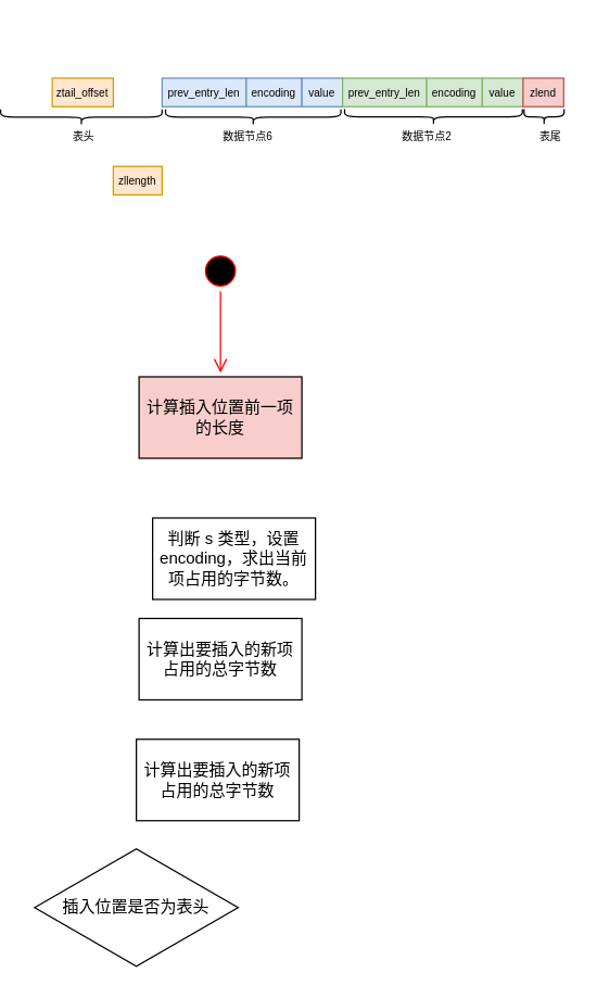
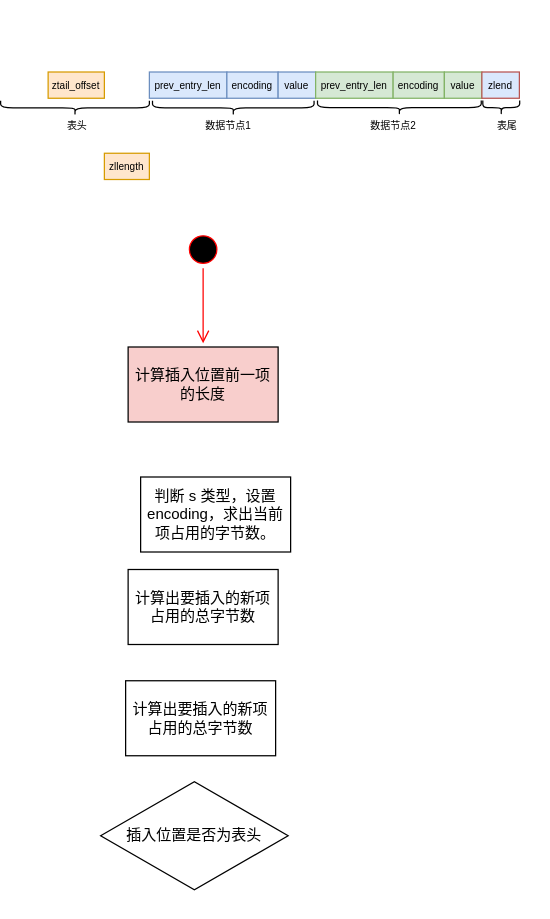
- <mxCell id="10" value="zlend" style="rounded=0;whiteSpace=wrap;html=1;fontSize=8;fillColor=#f8cecc;strokeColor=#b85450;" parent="1" vertex="1"><mxGeometry x="367" y="57" width="30" height="21" as="geometry" /></mxCell>
+ <mxCell id="10" value="zlend" style="rounded=0;whiteSpace=wrap;html=1;fontSize=8;fillColor=#dae8fc;strokeColor=#b85450;" parent="1" vertex="1"><mxGeometry x="367" y="57" width="30" height="21" as="geometry" /></mxCell>
- <mxCell id="14" value="数据节点6" style="text;html=1;align=center;verticalAlign=middle;resizable=0;points=[];autosize=1;strokeColor=none;fillColor=none;fontSize=8;" parent="1" vertex="1"><mxGeometry x="141" y="93" width="46" height="14" as="geometry" /></mxCell>
+ <mxCell id="14" value="数据节点1" style="text;html=1;align=center;verticalAlign=middle;resizable=0;points=[];autosize=1;strokeColor=none;fillColor=none;fontSize=8;" parent="1" vertex="1"><mxGeometry x="141" y="93" width="46" height="14" as="geometry" /></mxCell>
- <mxCell id="25" value="插入位置是否为表头" style="html=1;whiteSpace=wrap;aspect=fixed;shape=isoRectangle;" vertex="1" parent="1"><mxGeometry x="7" y="623" width="150" height="90" as="geometry" /></mxCell>
+ <mxCell id="25" value="插入位置是否为表头" style="html=1;whiteSpace=wrap;aspect=fixed;shape=isoRectangle;" vertex="1" parent="1"><mxGeometry x="62" y="623" width="150" height="90" as="geometry" /></mxCell>
